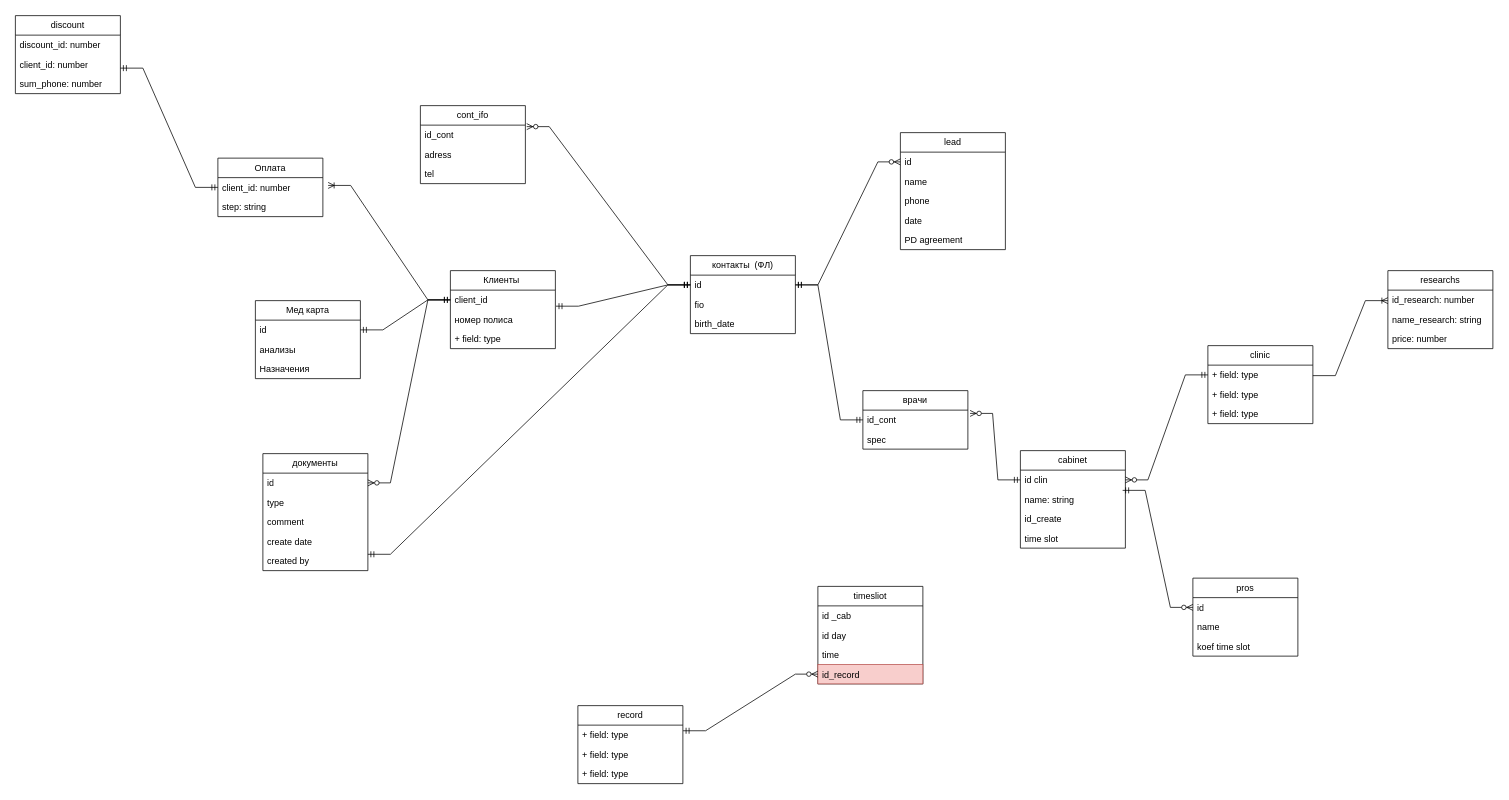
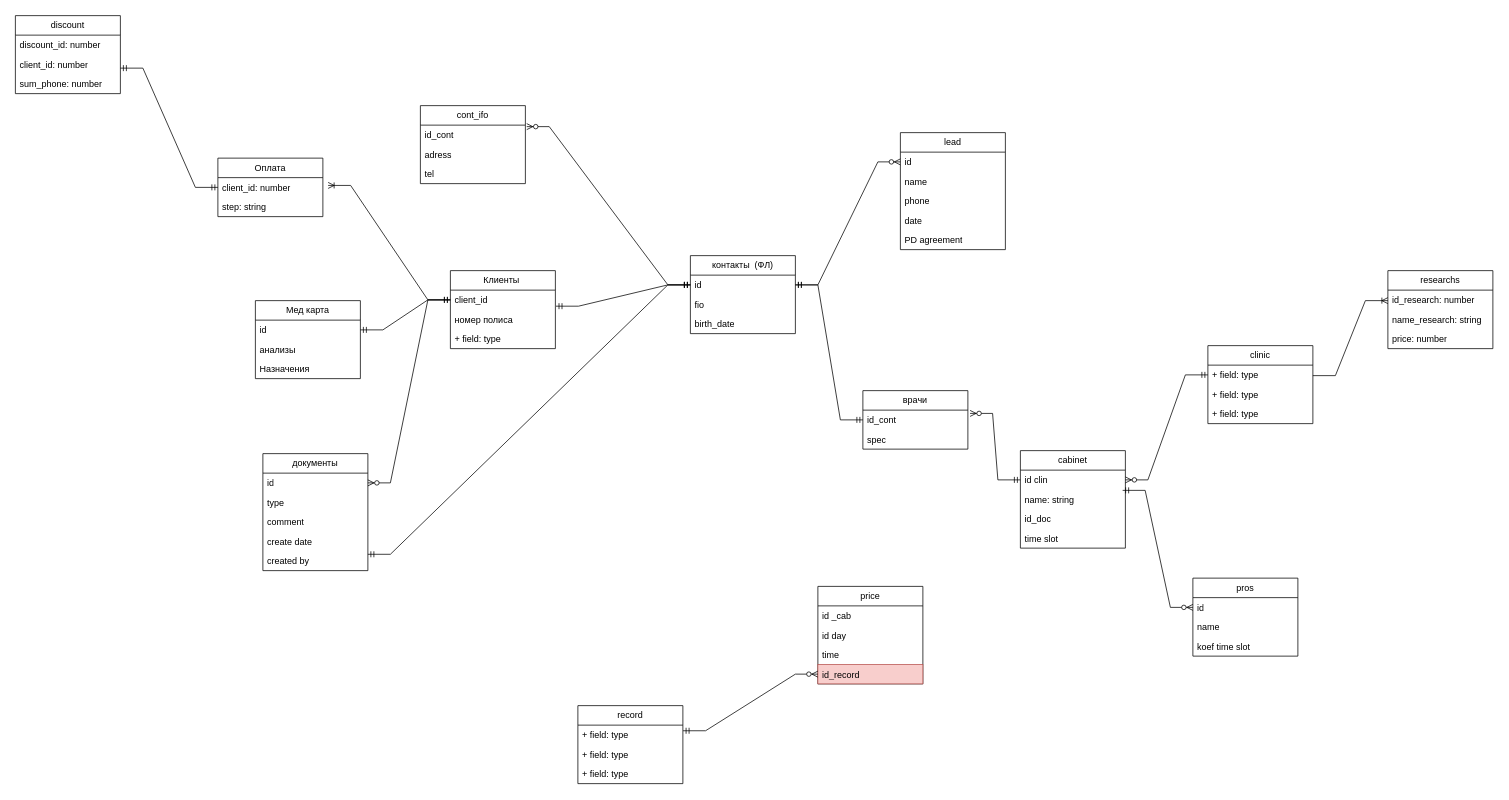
- <mxCell id="46" value="id_create" style="text;strokeColor=none;fillColor=none;align=left;verticalAlign=top;spacingLeft=4;spacingRight=4;overflow=hidden;rotatable=0;points=[[0,0.5],[1,0.5]];portConstraint=eastwest;whiteSpace=wrap;html=1;" vertex="1" parent="43"><mxGeometry y="78" width="140" height="26" as="geometry" /></mxCell>
+ <mxCell id="46" value="id_doc" style="text;strokeColor=none;fillColor=none;align=left;verticalAlign=top;spacingLeft=4;spacingRight=4;overflow=hidden;rotatable=0;points=[[0,0.5],[1,0.5]];portConstraint=eastwest;whiteSpace=wrap;html=1;" vertex="1" parent="43"><mxGeometry y="78" width="140" height="26" as="geometry" /></mxCell>
- <mxCell id="50" value="timesliot" style="swimlane;fontStyle=0;childLayout=stackLayout;horizontal=1;startSize=26;fillColor=none;horizontalStack=0;resizeParent=1;resizeParentMax=0;resizeLast=0;collapsible=1;marginBottom=0;whiteSpace=wrap;html=1;" vertex="1" parent="1"><mxGeometry x="1090" y="781" width="140" height="130" as="geometry" /></mxCell>
+ <mxCell id="50" value="price" style="swimlane;fontStyle=0;childLayout=stackLayout;horizontal=1;startSize=26;fillColor=none;horizontalStack=0;resizeParent=1;resizeParentMax=0;resizeLast=0;collapsible=1;marginBottom=0;whiteSpace=wrap;html=1;" vertex="1" parent="1"><mxGeometry x="1090" y="781" width="140" height="130" as="geometry" /></mxCell>
